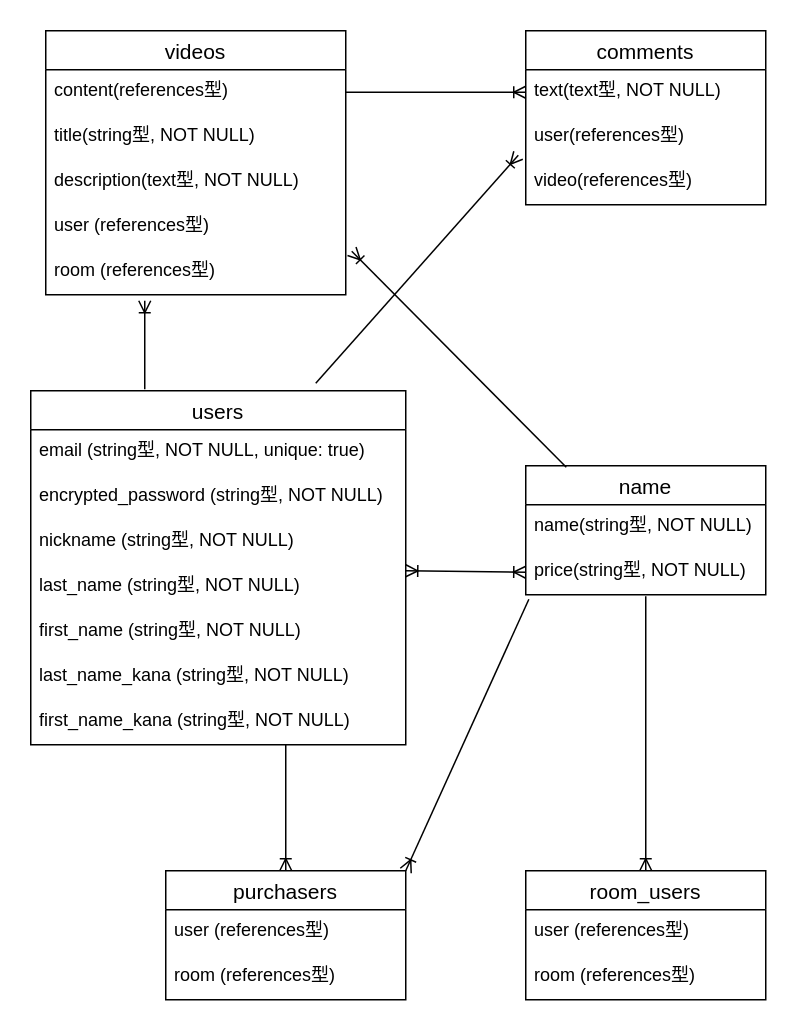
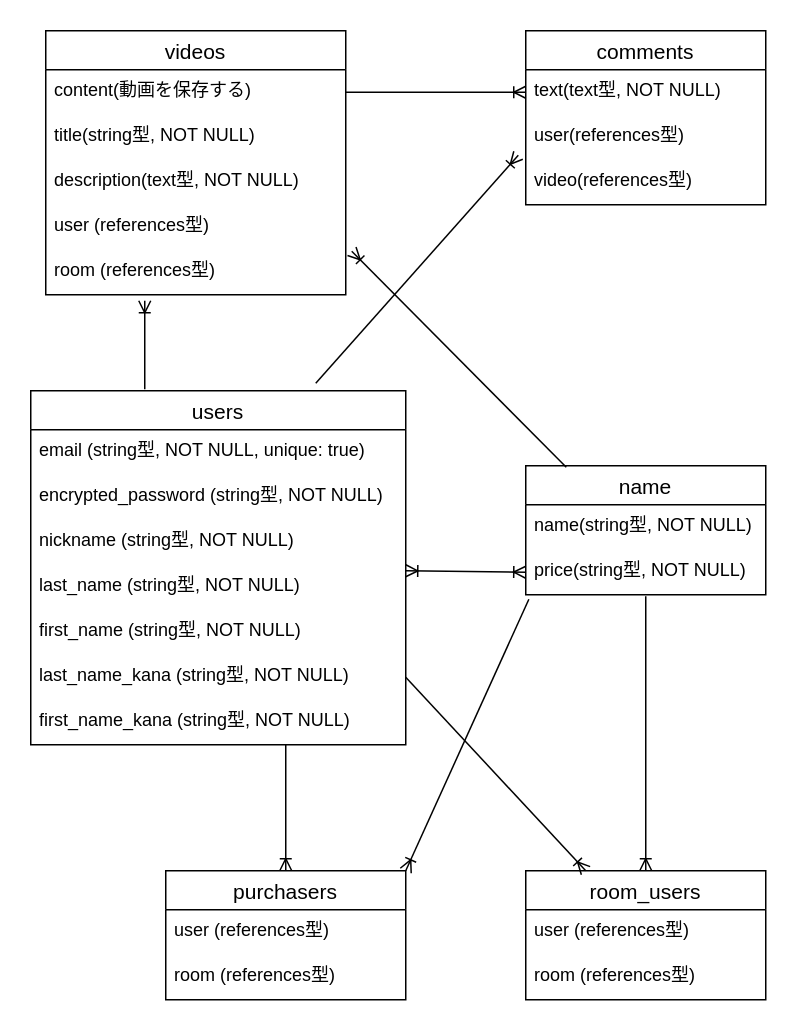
- <mxCell id="7" value="content(references型)" style="text;strokeColor=none;fillColor=none;spacingLeft=4;spacingRight=4;overflow=hidden;rotatable=0;points=[[0,0.5],[1,0.5]];portConstraint=eastwest;fontSize=12;" vertex="1" parent="6"><mxGeometry y="26" width="200" height="30" as="geometry" /></mxCell>
+ <mxCell id="7" value="content(動画を保存する)" style="text;strokeColor=none;fillColor=none;spacingLeft=4;spacingRight=4;overflow=hidden;rotatable=0;points=[[0,0.5],[1,0.5]];portConstraint=eastwest;fontSize=12;" vertex="1" parent="6"><mxGeometry y="26" width="200" height="30" as="geometry" /></mxCell>
+ <mxCell id="31" value="" style="fontSize=12;html=1;endArrow=ERoneToMany;exitX=1;exitY=0.5;exitDx=0;exitDy=0;" edge="1" parent="1" source="21" target="23"><mxGeometry width="100" height="100" relative="1" as="geometry"><mxPoint x="290" y="329.07" as="sourcePoint" /><mxPoint x="290" y="210.004" as="targetPoint" /></mxGeometry></mxCell>
